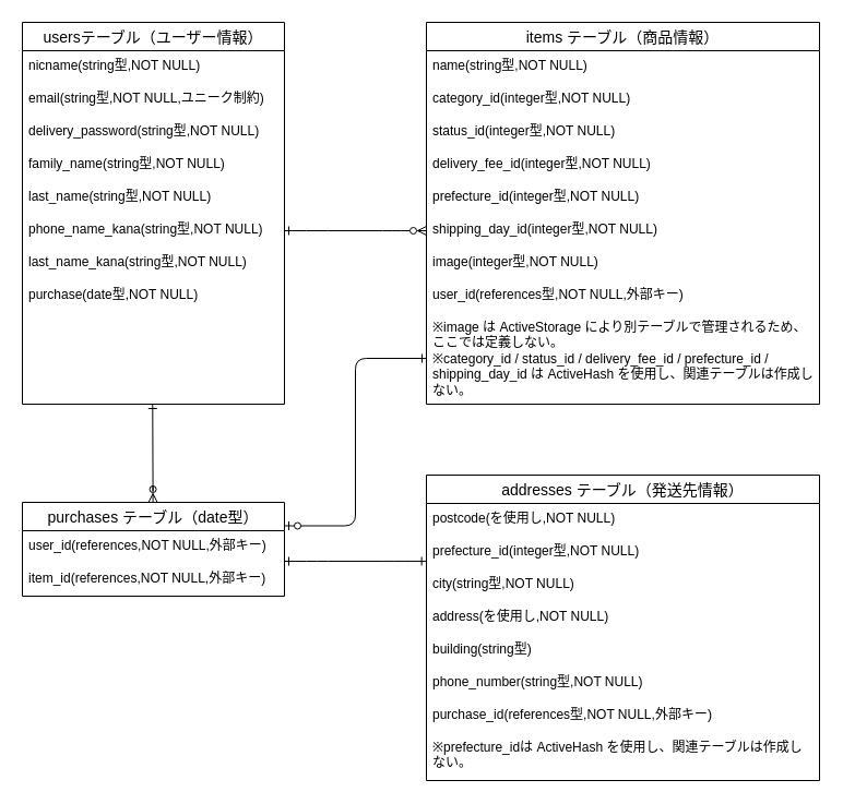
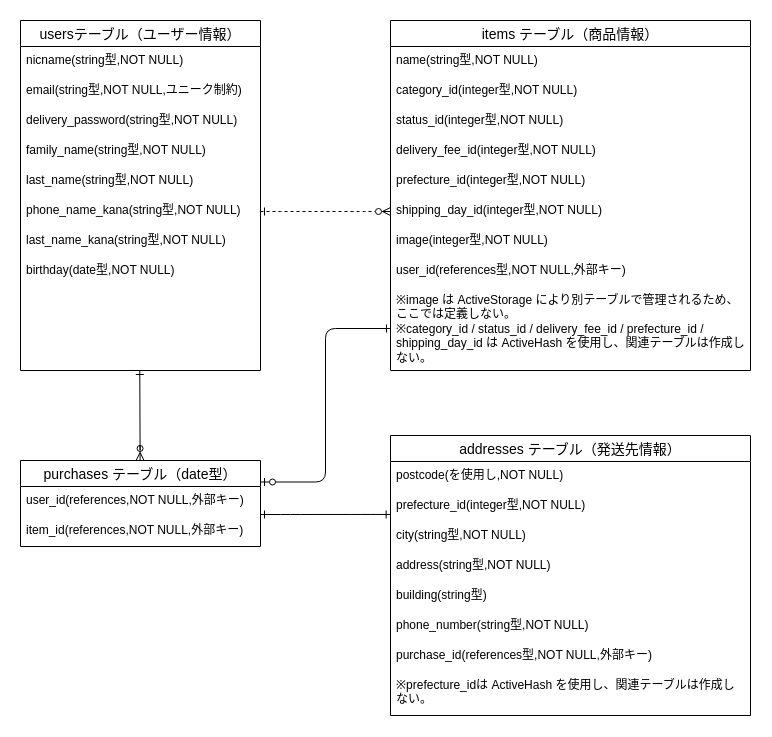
- <mxCell id="33" value="" style="edgeStyle=entityRelationEdgeStyle;fontSize=12;html=1;endArrow=ERzeroToMany;entryX=0;entryY=0.5;entryDx=0;entryDy=0;exitX=1;exitY=0.5;exitDx=0;exitDy=0;endFill=0;startArrow=ERone;startFill=0;" edge="1" parent="1" source="30" target="17"><mxGeometry width="100" height="100" relative="1" as="geometry"><mxPoint x="270" y="-0.952" as="sourcePoint" /><mxPoint x="210" y="180" as="targetPoint" /><Array as="points"><mxPoint x="340" y="220" /></Array></mxGeometry></mxCell>
+ <mxCell id="33" value="" style="edgeStyle=entityRelationEdgeStyle;fontSize=12;html=1;endArrow=ERzeroToMany;entryX=0;entryY=0.5;entryDx=0;entryDy=0;exitX=1;exitY=0.5;exitDx=0;exitDy=0;endFill=0;startArrow=ERone;startFill=0;dashed=1;" edge="1" parent="1" source="30" target="17"><mxGeometry width="100" height="100" relative="1" as="geometry"><mxPoint x="270" y="-0.952" as="sourcePoint" /><mxPoint x="210" y="180" as="targetPoint" /><Array as="points"><mxPoint x="340" y="220" /></Array></mxGeometry></mxCell>
- <mxCell id="32" value="&lt;span style=&quot;color: rgb(0, 0, 0);&quot;&gt;purchase(date型,NOT NULL)&lt;/span&gt;" style="text;strokeColor=none;fillColor=none;spacingLeft=4;spacingRight=4;overflow=hidden;rotatable=0;points=[[0,0.5],[1,0.5]];portConstraint=eastwest;fontSize=12;whiteSpace=wrap;html=1;" vertex="1" parent="24"><mxGeometry y="236" width="240" height="114" as="geometry" /></mxCell>
+ <mxCell id="32" value="&lt;span style=&quot;color: rgb(0, 0, 0);&quot;&gt;birthday(date型,NOT NULL)&lt;/span&gt;" style="text;strokeColor=none;fillColor=none;spacingLeft=4;spacingRight=4;overflow=hidden;rotatable=0;points=[[0,0.5],[1,0.5]];portConstraint=eastwest;fontSize=12;whiteSpace=wrap;html=1;" vertex="1" parent="24"><mxGeometry y="236" width="240" height="114" as="geometry" /></mxCell>
- <mxCell id="6" value="&lt;span style=&quot;color: rgb(0, 0, 0);&quot;&gt;address(を使用し,NOT NULL)&lt;/span&gt;" style="text;strokeColor=none;fillColor=none;spacingLeft=4;spacingRight=4;overflow=hidden;rotatable=0;points=[[0,0.5],[1,0.5]];portConstraint=eastwest;fontSize=12;whiteSpace=wrap;html=1;" vertex="1" parent="2"><mxGeometry y="116" width="360" height="30" as="geometry" /></mxCell>
+ <mxCell id="6" value="&lt;span style=&quot;color: rgb(0, 0, 0);&quot;&gt;address(string型,NOT NULL)&lt;/span&gt;" style="text;strokeColor=none;fillColor=none;spacingLeft=4;spacingRight=4;overflow=hidden;rotatable=0;points=[[0,0.5],[1,0.5]];portConstraint=eastwest;fontSize=12;whiteSpace=wrap;html=1;" vertex="1" parent="2"><mxGeometry y="116" width="360" height="30" as="geometry" /></mxCell>
